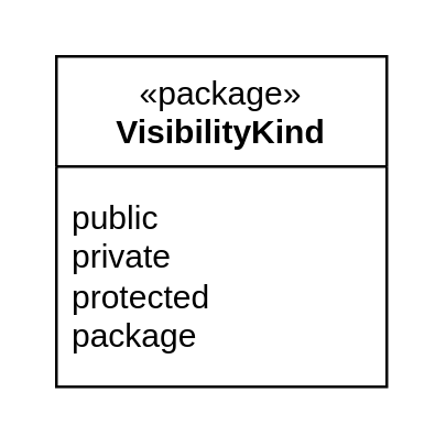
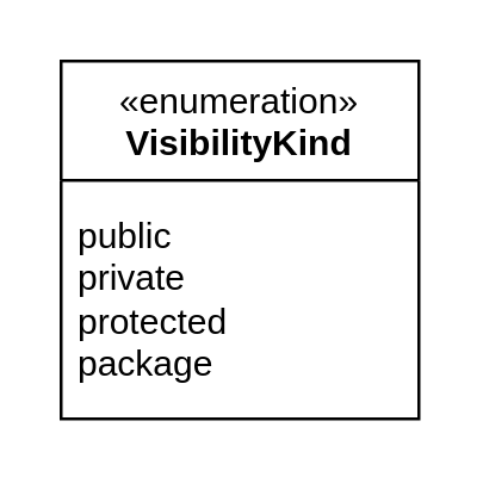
- <mxCell id="2" value="«package»&lt;br&gt;&lt;b&gt;VisibilityKind&lt;/b&gt;" style="swimlane;fontStyle=0;align=center;verticalAlign=top;childLayout=stackLayout;horizontal=1;startSize=40;horizontalStack=0;resizeParent=1;resizeParentMax=0;resizeLast=0;collapsible=0;marginBottom=0;html=1;whiteSpace=wrap;" vertex="1" parent="1"><mxGeometry width="120" height="120" as="geometry" x="20" y="20" /></mxCell>
+ <mxCell id="2" value="«enumeration»&lt;br&gt;&lt;b&gt;VisibilityKind&lt;/b&gt;" style="swimlane;fontStyle=0;align=center;verticalAlign=top;childLayout=stackLayout;horizontal=1;startSize=40;horizontalStack=0;resizeParent=1;resizeParentMax=0;resizeLast=0;collapsible=0;marginBottom=0;html=1;whiteSpace=wrap;" vertex="1" parent="1"><mxGeometry width="120" height="120" as="geometry" x="20" y="20" /></mxCell>
